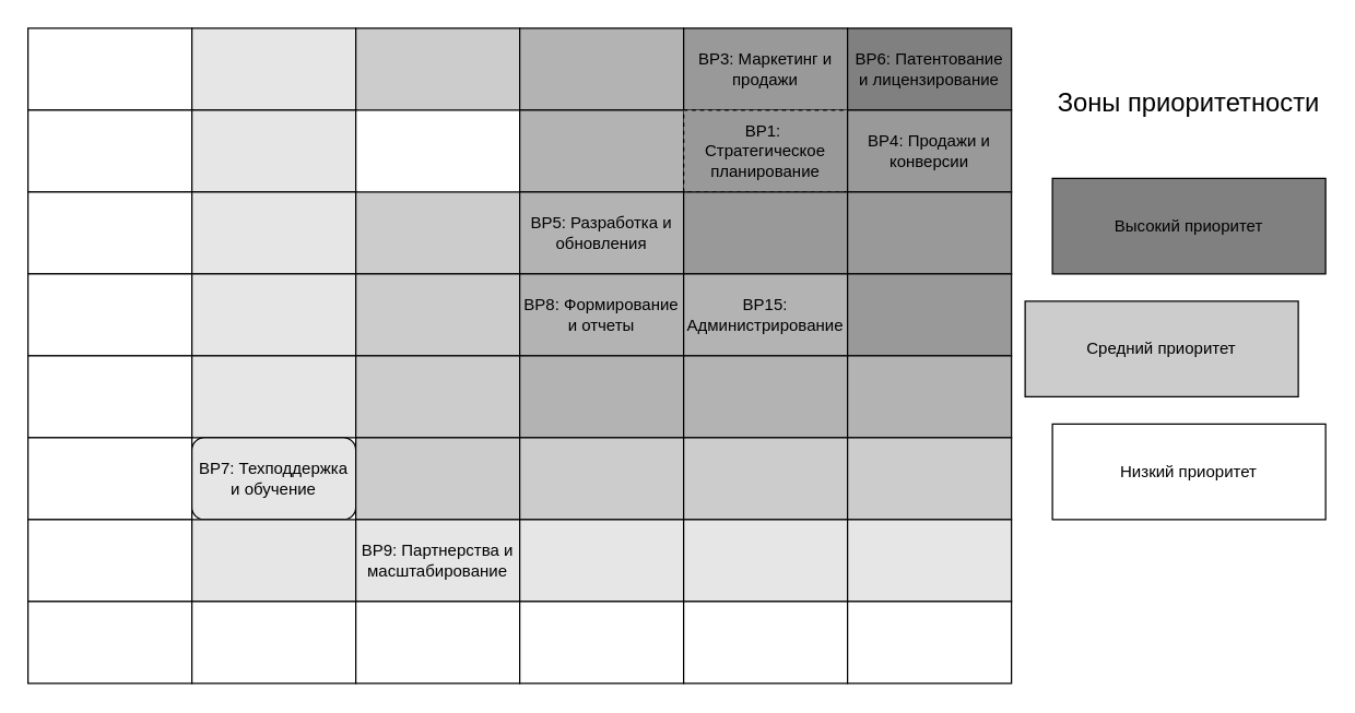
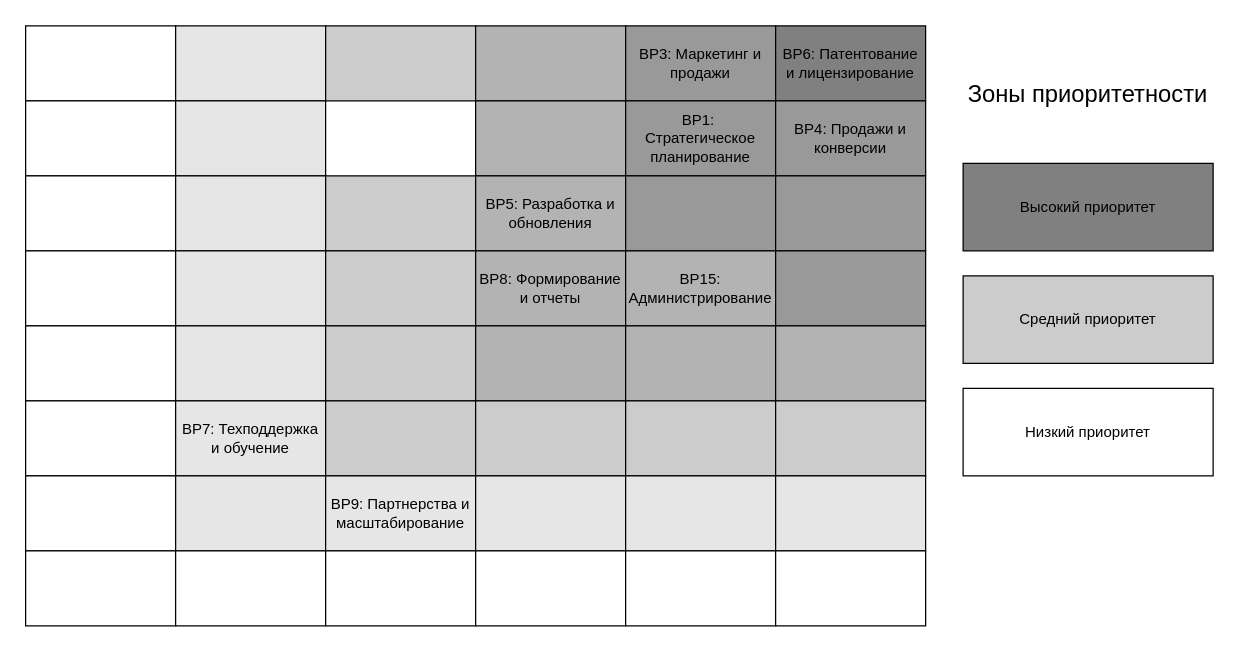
- <mxCell id="11" value="BP1:&amp;nbsp;&lt;div&gt;Стратегическое планирование&lt;/div&gt;" style="rounded=0;whiteSpace=wrap;html=1;fillColor=#999999;dashed=1;" parent="1" vertex="1"><mxGeometry x="500" y="80" width="120" height="60" as="geometry" /></mxCell>
+ <mxCell id="11" value="BP1:&amp;nbsp;&lt;div&gt;Стратегическое планирование&lt;/div&gt;" style="rounded=0;whiteSpace=wrap;html=1;fillColor=#999999;" parent="1" vertex="1"><mxGeometry x="500" y="80" width="120" height="60" as="geometry" /></mxCell>
- <mxCell id="51" value="Средний приоритет" style="rounded=0;whiteSpace=wrap;html=1;fillColor=#CCCCCC;" vertex="1" parent="1"><mxGeometry x="750" y="220" width="200" height="70" as="geometry" /></mxCell>
+ <mxCell id="51" value="Средний приоритет" style="rounded=0;whiteSpace=wrap;html=1;fillColor=#CCCCCC;" vertex="1" parent="1"><mxGeometry x="770" y="220" width="200" height="70" as="geometry" /></mxCell>
- <mxCell id="32" value="BP7: Техподдержка и обучение" style="whiteSpace=wrap;html=1;fillColor=#E6E6E6;rounded=1;" parent="1" vertex="1"><mxGeometry x="140" y="320" width="120" height="60" as="geometry" /></mxCell>
+ <mxCell id="32" value="BP7: Техподдержка и обучение" style="rounded=0;whiteSpace=wrap;html=1;fillColor=#E6E6E6;" parent="1" vertex="1"><mxGeometry x="140" y="320" width="120" height="60" as="geometry" /></mxCell>
